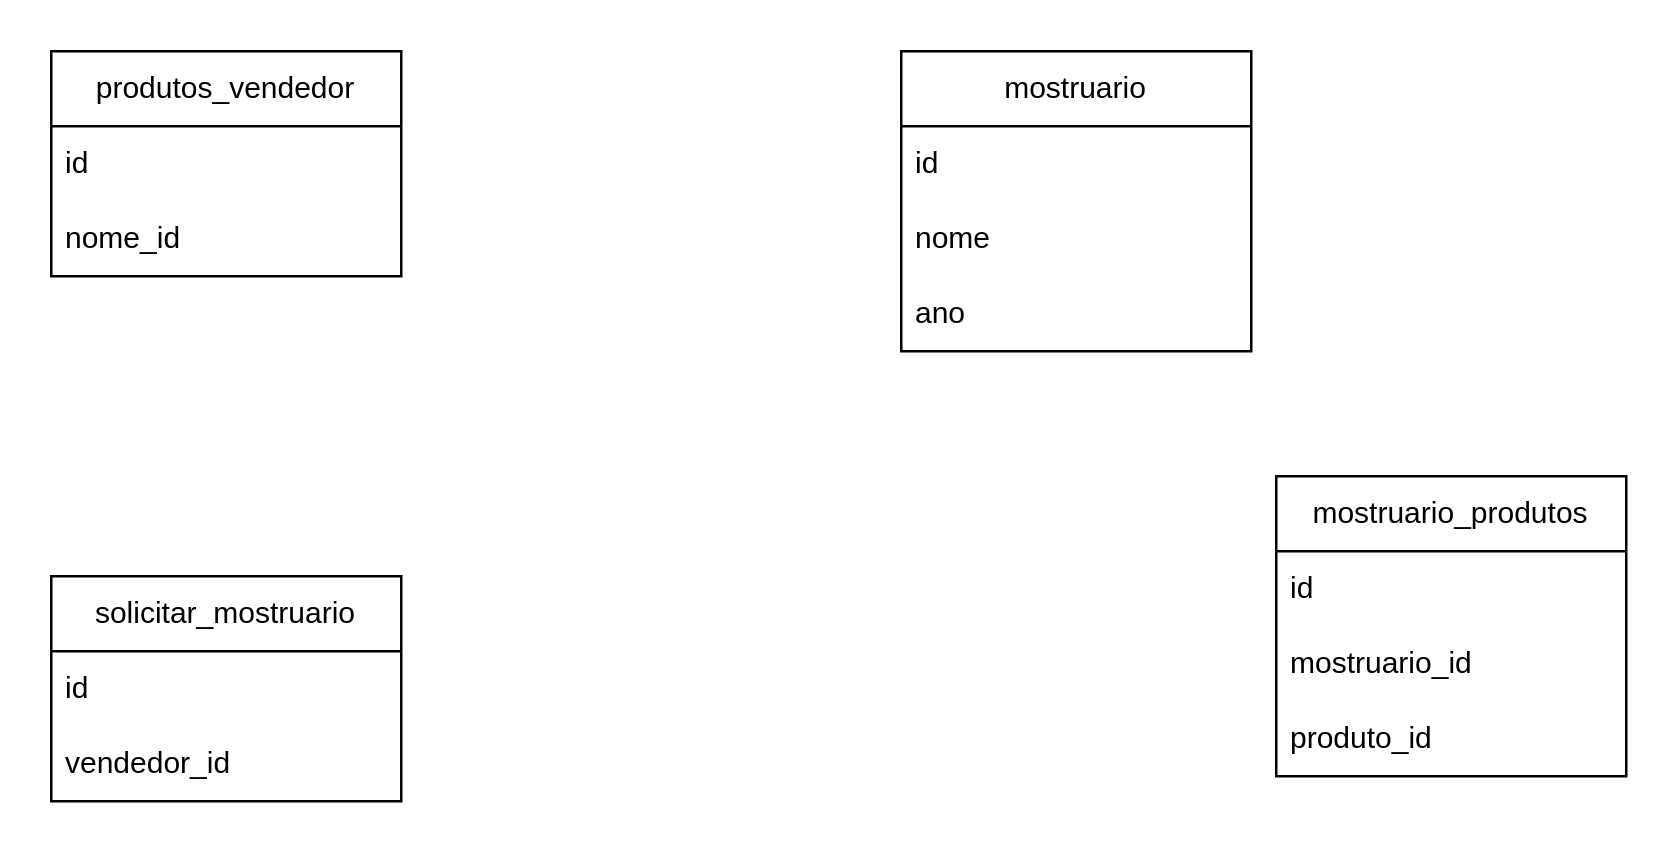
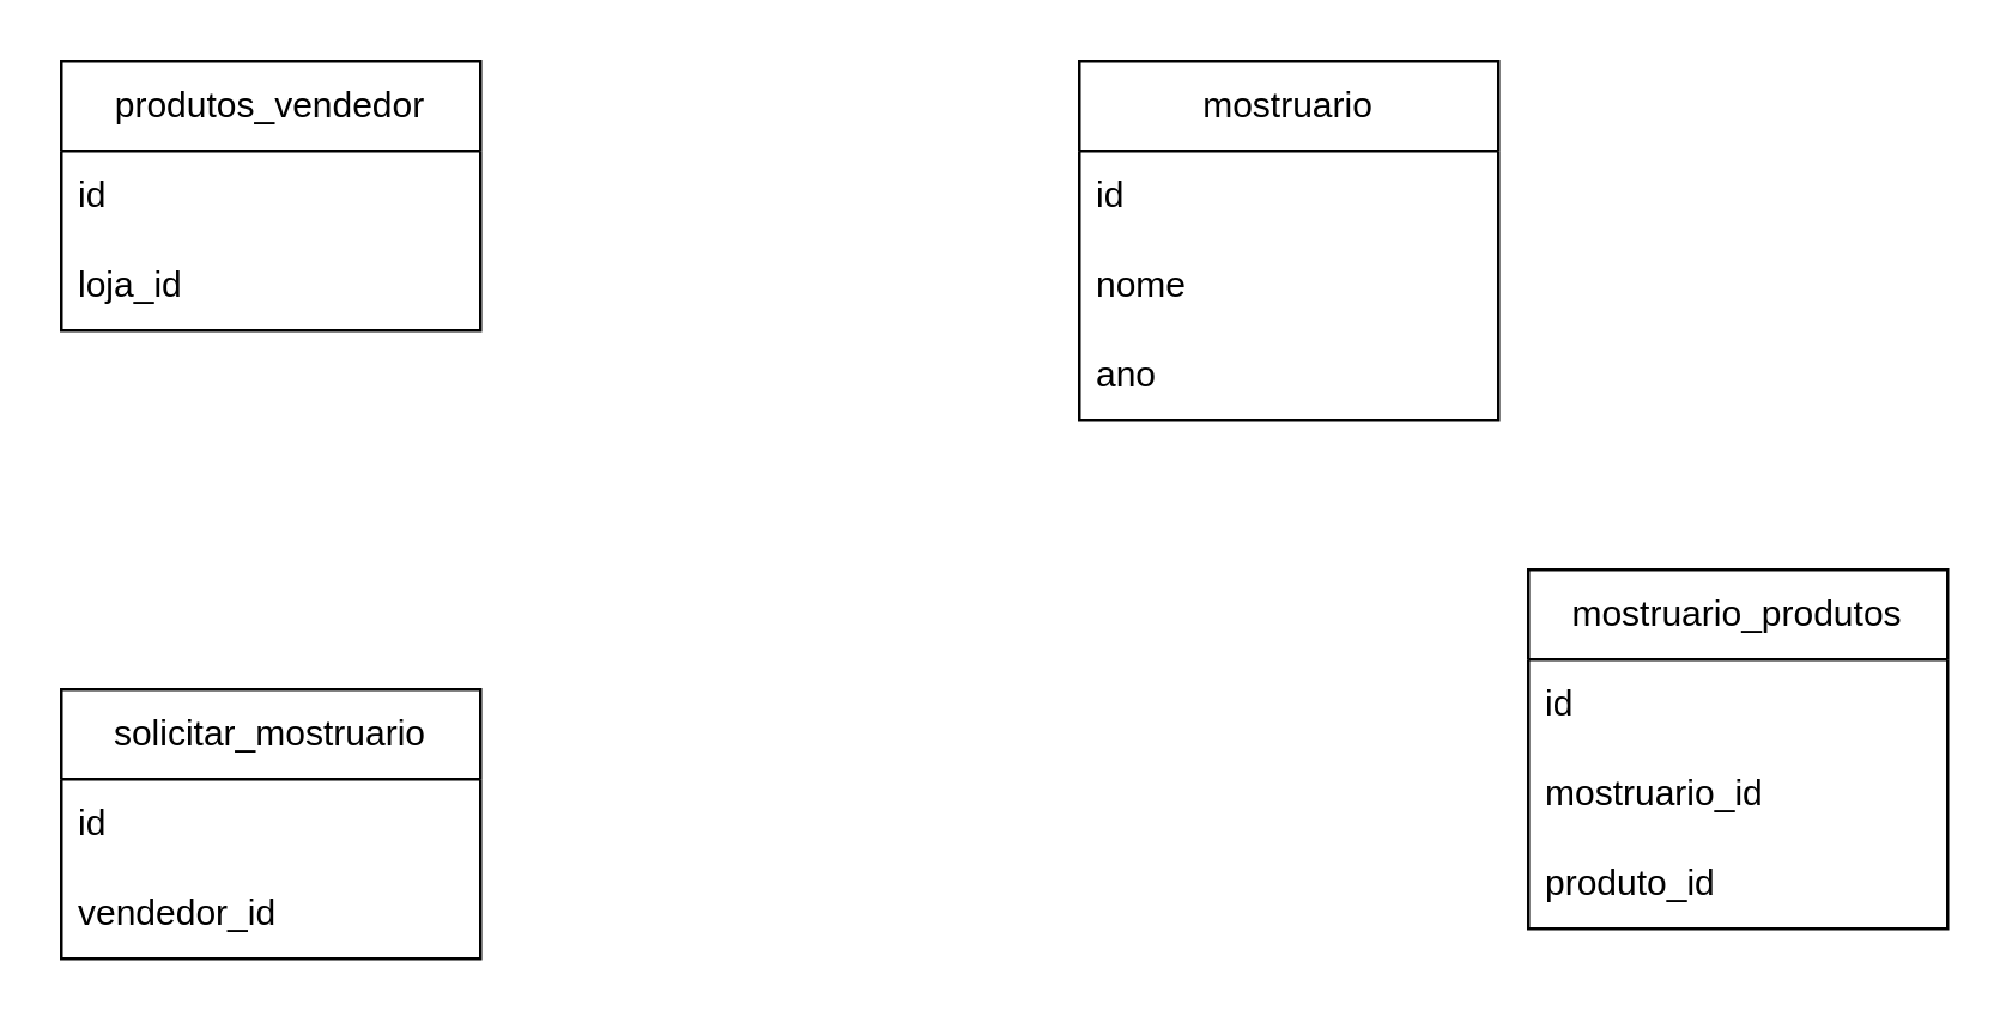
- <mxCell id="4" value="nome_id" style="text;strokeColor=none;fillColor=none;align=left;verticalAlign=middle;spacingLeft=4;spacingRight=4;overflow=hidden;points=[[0,0.5],[1,0.5]];portConstraint=eastwest;rotatable=0;whiteSpace=wrap;html=1;" vertex="1" parent="2"><mxGeometry y="60" width="140" height="30" as="geometry" /></mxCell>
+ <mxCell id="4" value="loja_id" style="text;strokeColor=none;fillColor=none;align=left;verticalAlign=middle;spacingLeft=4;spacingRight=4;overflow=hidden;points=[[0,0.5],[1,0.5]];portConstraint=eastwest;rotatable=0;whiteSpace=wrap;html=1;" vertex="1" parent="2"><mxGeometry y="60" width="140" height="30" as="geometry" /></mxCell>
